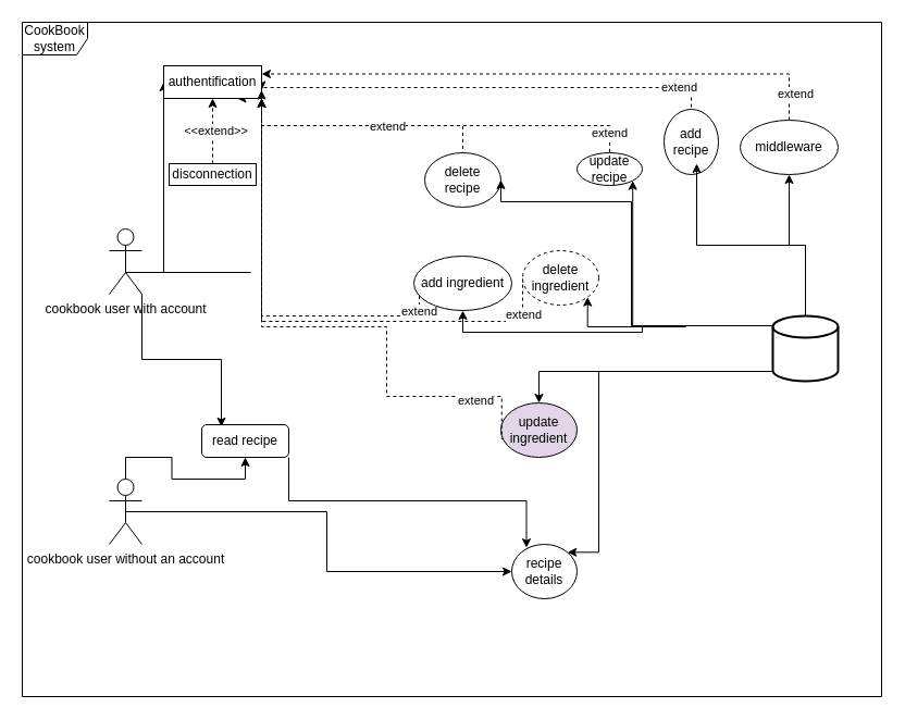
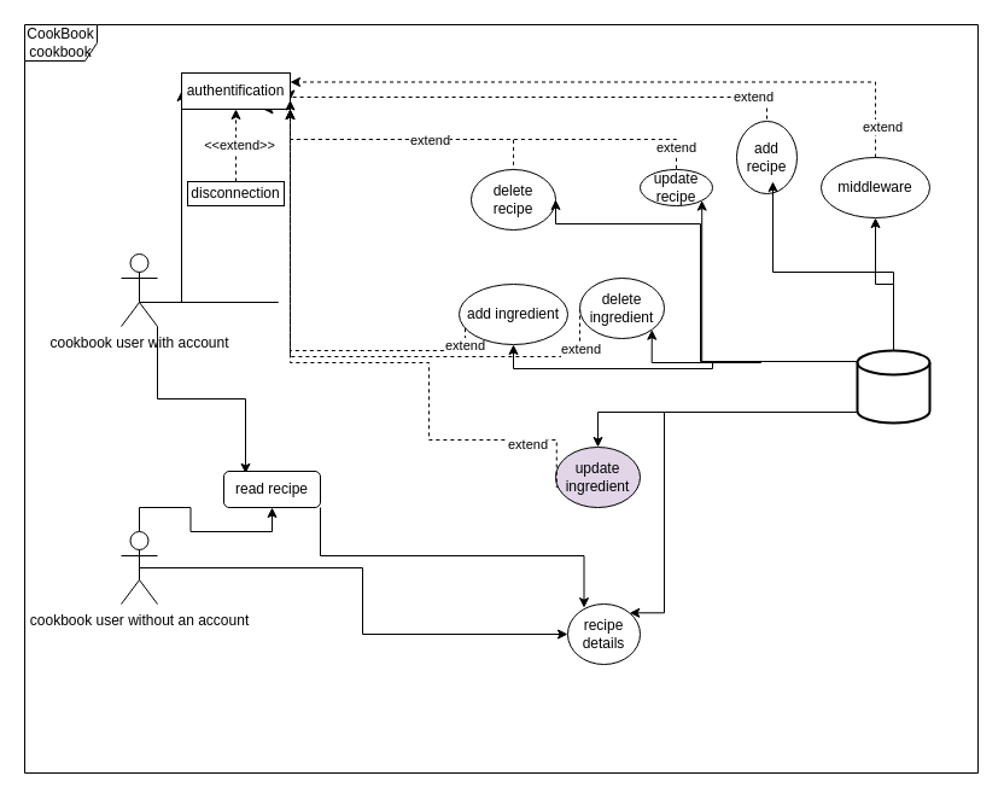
- <mxCell id="26" value="CookBook system" style="shape=umlFrame;whiteSpace=wrap;html=1;pointerEvents=0;" parent="1" vertex="1"><mxGeometry x="20" y="20" width="790" height="620" as="geometry" /></mxCell>
+ <mxCell id="26" value="CookBook cookbook" style="shape=umlFrame;whiteSpace=wrap;html=1;pointerEvents=0;" parent="1" vertex="1"><mxGeometry x="20" y="20" width="790" height="620" as="geometry" /></mxCell>
- <mxCell id="46" value="middleware" style="ellipse;whiteSpace=wrap;html=1;" vertex="1" parent="1"><mxGeometry x="680" y="110" width="90" height="50" as="geometry" /></mxCell>
+ <mxCell id="46" value="middleware" style="ellipse;whiteSpace=wrap;html=1;" vertex="1" parent="1"><mxGeometry x="680" y="130" width="90" height="50" as="geometry" /></mxCell>
- <mxCell id="30" value="delete ingredient" style="ellipse;whiteSpace=wrap;html=1;direction=east;dashed=1;" parent="1" vertex="1"><mxGeometry x="480" y="230" width="70" height="50" as="geometry" /></mxCell>
+ <mxCell id="30" value="delete ingredient" style="ellipse;whiteSpace=wrap;html=1;direction=east;" parent="1" vertex="1"><mxGeometry x="480" y="230" width="70" height="50" as="geometry" /></mxCell>
